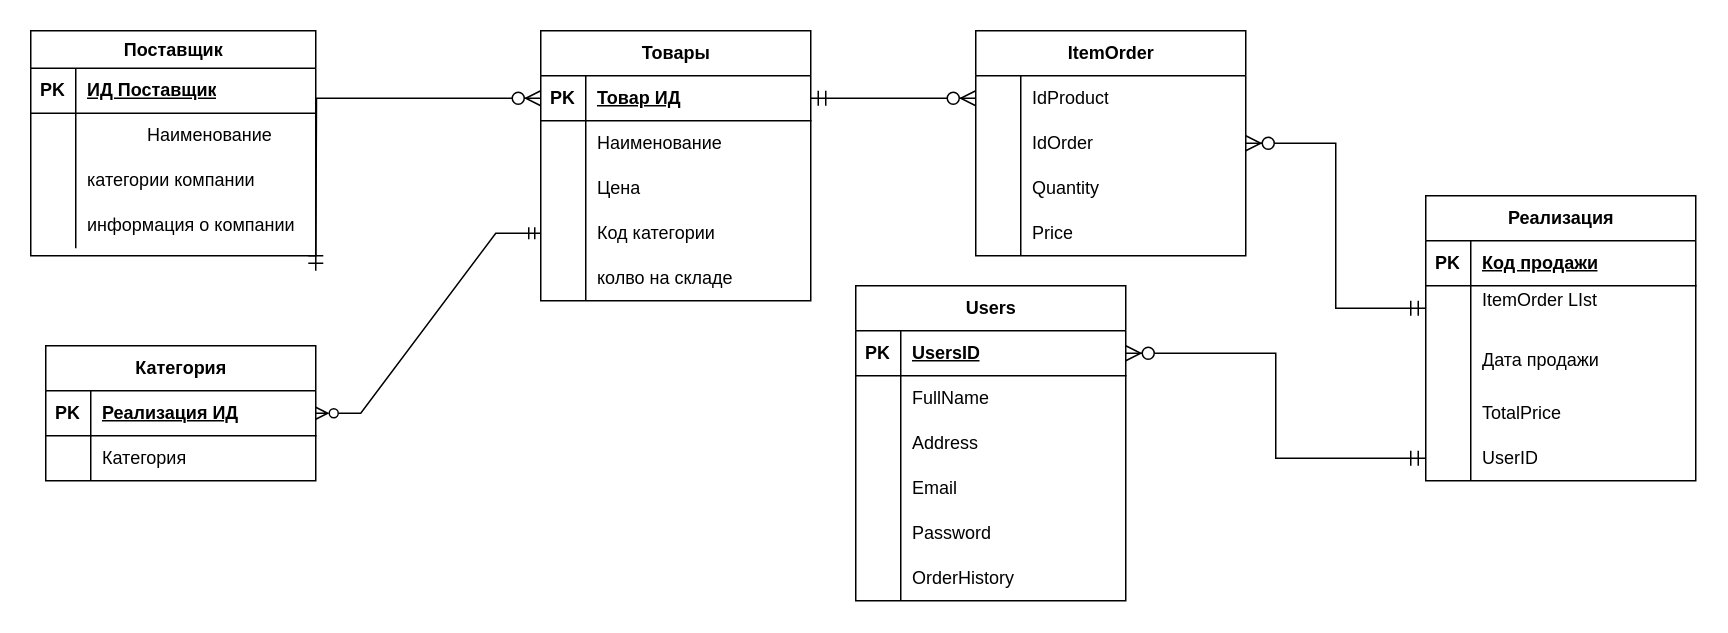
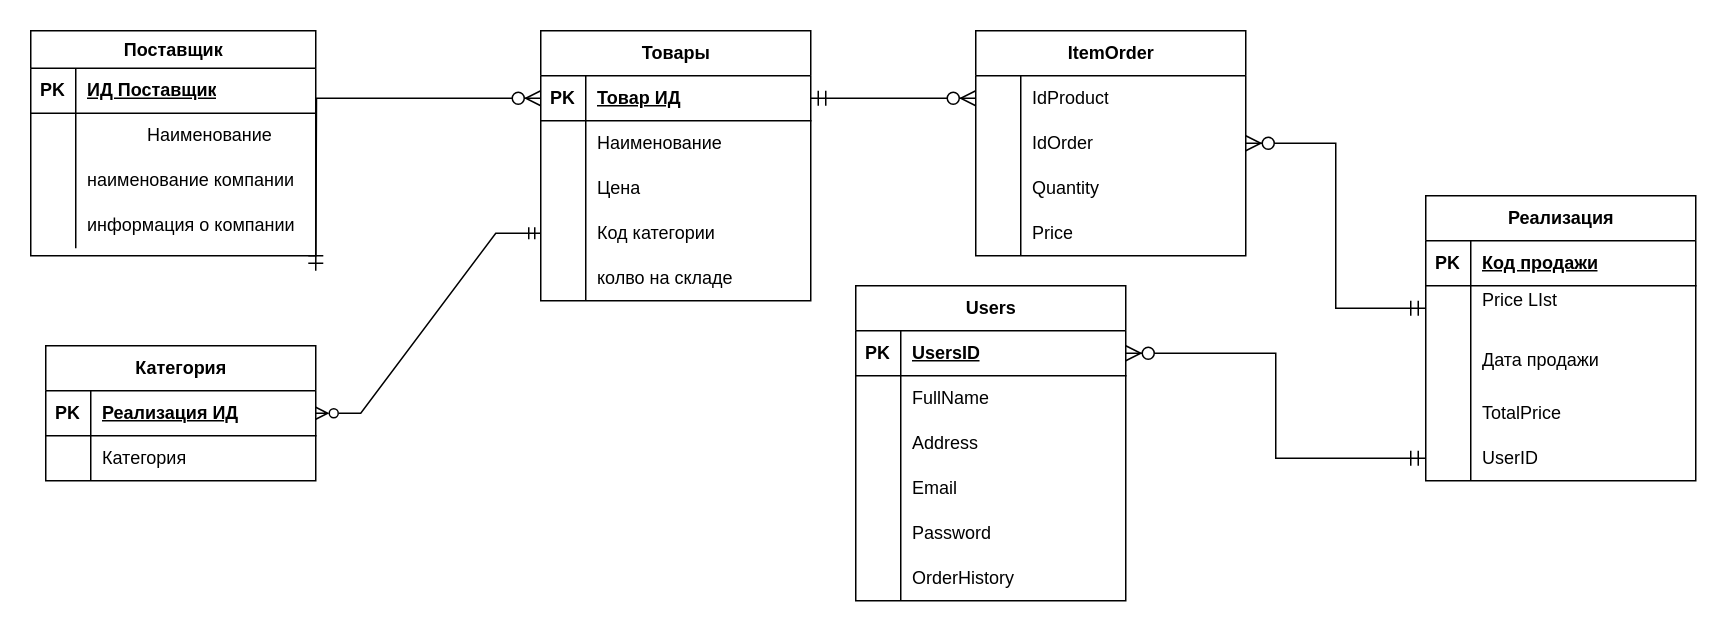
- <mxCell id="34" value="категории компании" style="shape=partialRectangle;connectable=0;fillColor=none;top=0;left=0;bottom=0;right=0;align=left;spacingLeft=6;overflow=hidden;whiteSpace=wrap;html=1;" parent="32" vertex="1"><mxGeometry x="30" width="160" height="30" as="geometry"><mxRectangle width="160" height="30" as="alternateBounds" /></mxGeometry></mxCell>
+ <mxCell id="34" value="наименование компании" style="shape=partialRectangle;connectable=0;fillColor=none;top=0;left=0;bottom=0;right=0;align=left;spacingLeft=6;overflow=hidden;whiteSpace=wrap;html=1;" parent="32" vertex="1"><mxGeometry x="30" width="160" height="30" as="geometry"><mxRectangle width="160" height="30" as="alternateBounds" /></mxGeometry></mxCell>
- <mxCell id="44" value="ItemOrder LIst&lt;div&gt;&lt;br&gt;&lt;/div&gt;" style="shape=partialRectangle;connectable=0;fillColor=none;top=0;left=0;bottom=0;right=0;align=left;spacingLeft=6;overflow=hidden;whiteSpace=wrap;html=1;" parent="42" vertex="1"><mxGeometry x="30" width="150" height="30" as="geometry"><mxRectangle width="150" height="30" as="alternateBounds" /></mxGeometry></mxCell>
+ <mxCell id="44" value="Price LIst&lt;div&gt;&lt;br&gt;&lt;/div&gt;" style="shape=partialRectangle;connectable=0;fillColor=none;top=0;left=0;bottom=0;right=0;align=left;spacingLeft=6;overflow=hidden;whiteSpace=wrap;html=1;" parent="42" vertex="1"><mxGeometry x="30" width="150" height="30" as="geometry"><mxRectangle width="150" height="30" as="alternateBounds" /></mxGeometry></mxCell>
